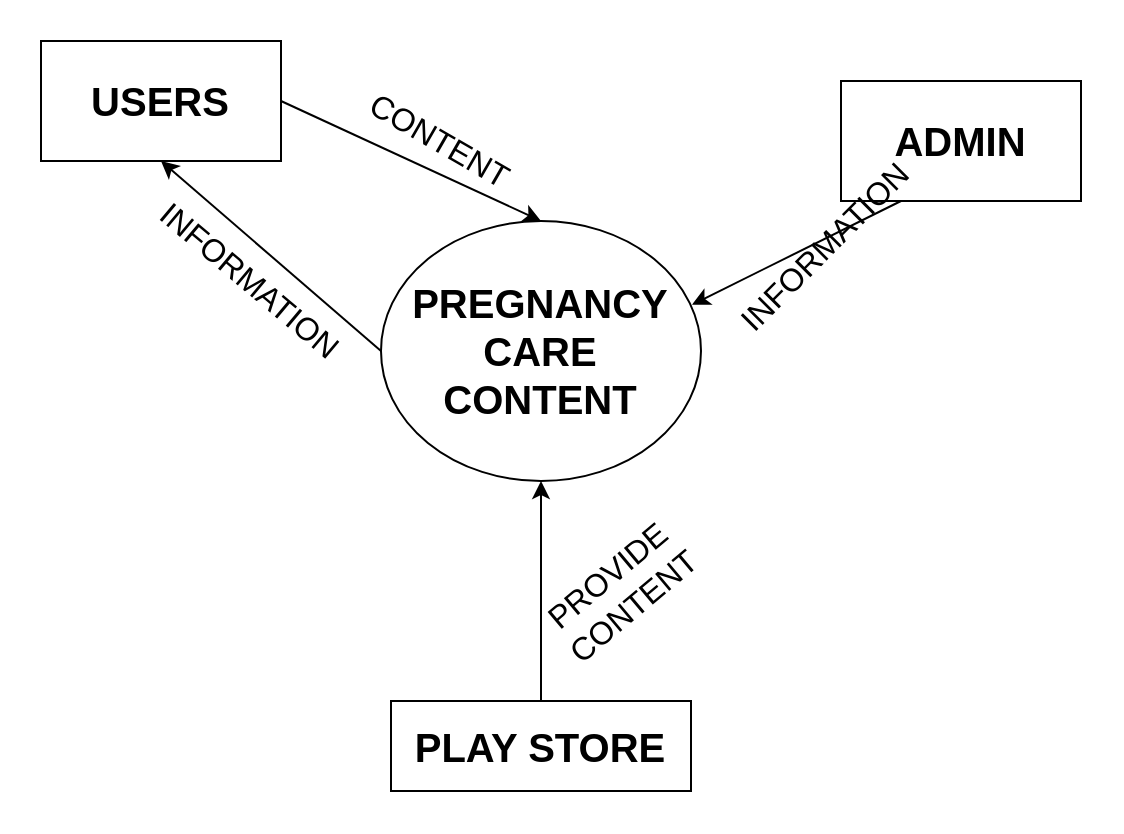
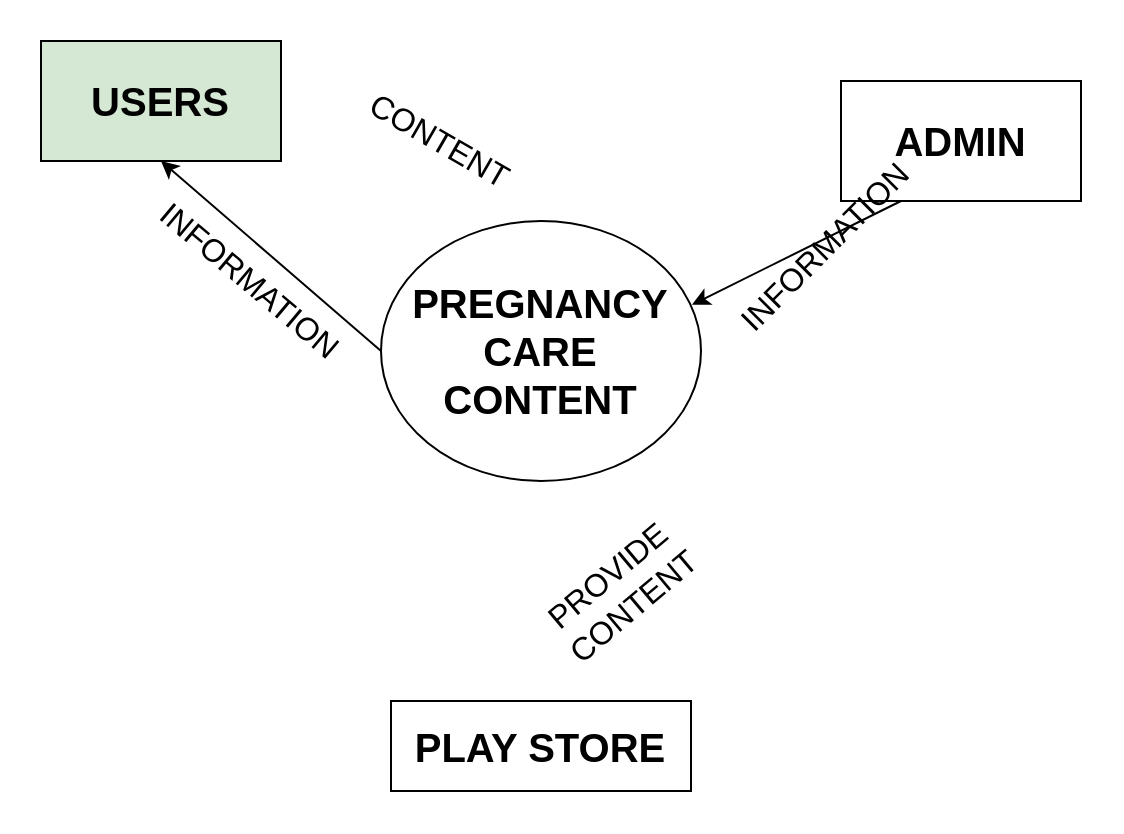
- <mxCell id="2" value="&lt;font style=&quot;font-size: 20px&quot;&gt;&lt;b&gt;USERS&lt;/b&gt;&lt;/font&gt;" style="rounded=0;whiteSpace=wrap;html=1;" vertex="1" parent="1"><mxGeometry x="20" y="20" width="120" height="60" as="geometry" /></mxCell>
+ <mxCell id="2" value="&lt;font style=&quot;font-size: 20px&quot;&gt;&lt;b&gt;USERS&lt;/b&gt;&lt;/font&gt;" style="rounded=0;whiteSpace=wrap;html=1;fillColor=#d5e8d4;" vertex="1" parent="1"><mxGeometry x="20" y="20" width="120" height="60" as="geometry" /></mxCell>
- <mxCell id="8" value="" style="endArrow=classic;html=1;entryX=0.5;entryY=0;entryDx=0;entryDy=0;exitX=1;exitY=0.5;exitDx=0;exitDy=0;" edge="1" parent="1" source="2" target="5"><mxGeometry width="50" height="50" relative="1" as="geometry"><mxPoint x="140" y="60" as="sourcePoint" /><mxPoint x="190" y="10" as="targetPoint" /></mxGeometry></mxCell>
- <mxCell id="12" value="" style="endArrow=classic;html=1;exitX=0.5;exitY=0;exitDx=0;exitDy=0;entryX=0.5;entryY=1;entryDx=0;entryDy=0;" edge="1" parent="1" source="4" target="5"><mxGeometry width="50" height="50" relative="1" as="geometry"><mxPoint x="230" y="290" as="sourcePoint" /><mxPoint x="280" y="240" as="targetPoint" /></mxGeometry></mxCell>
